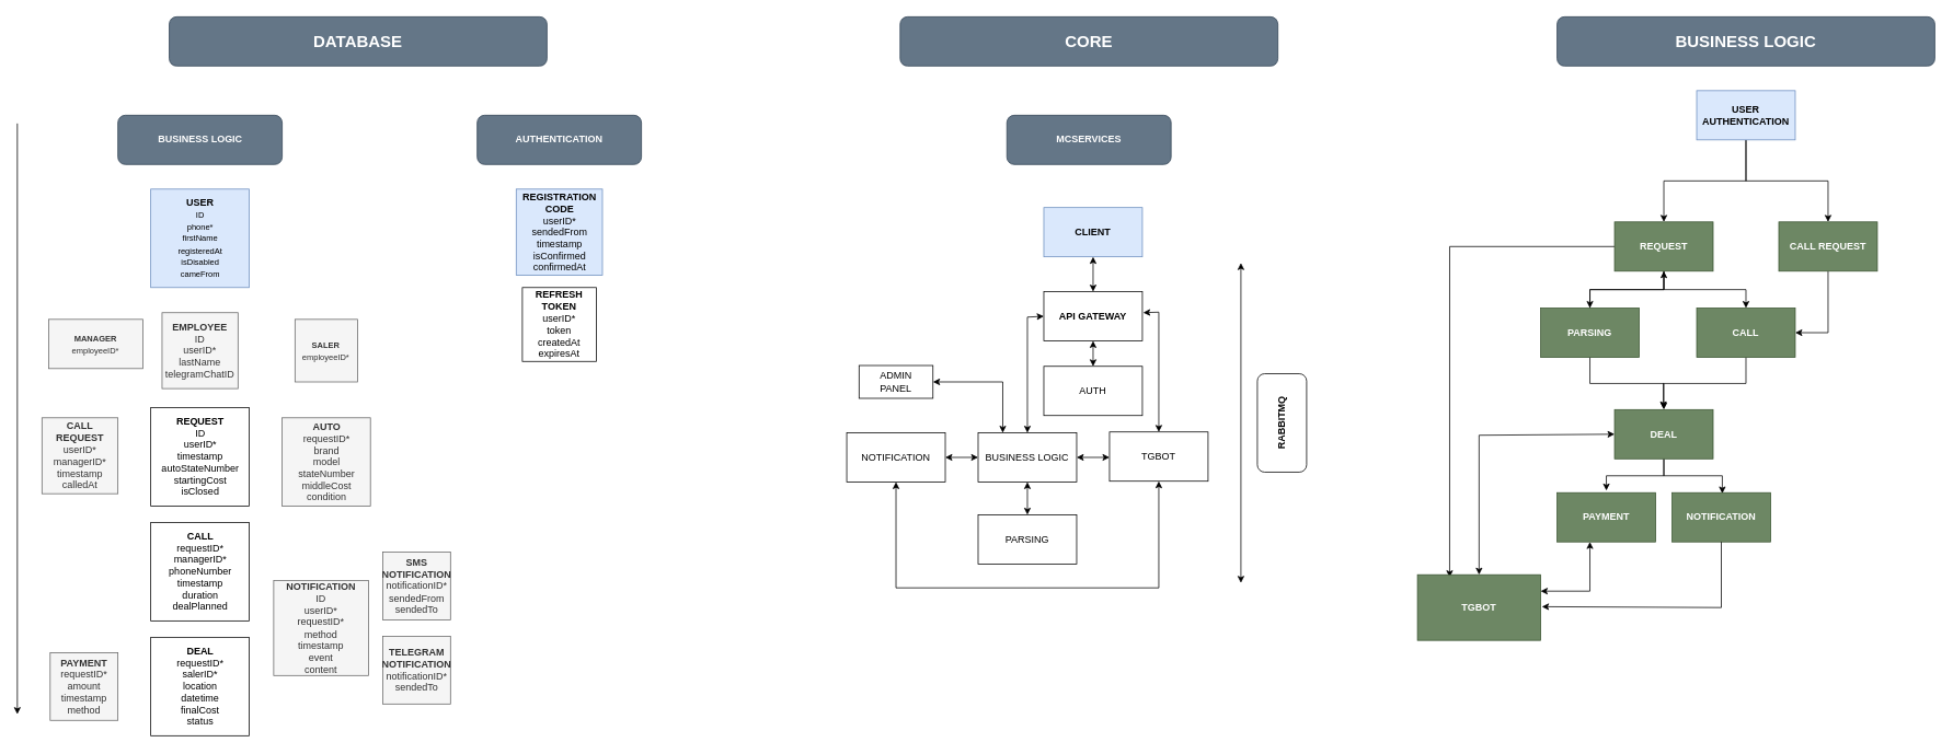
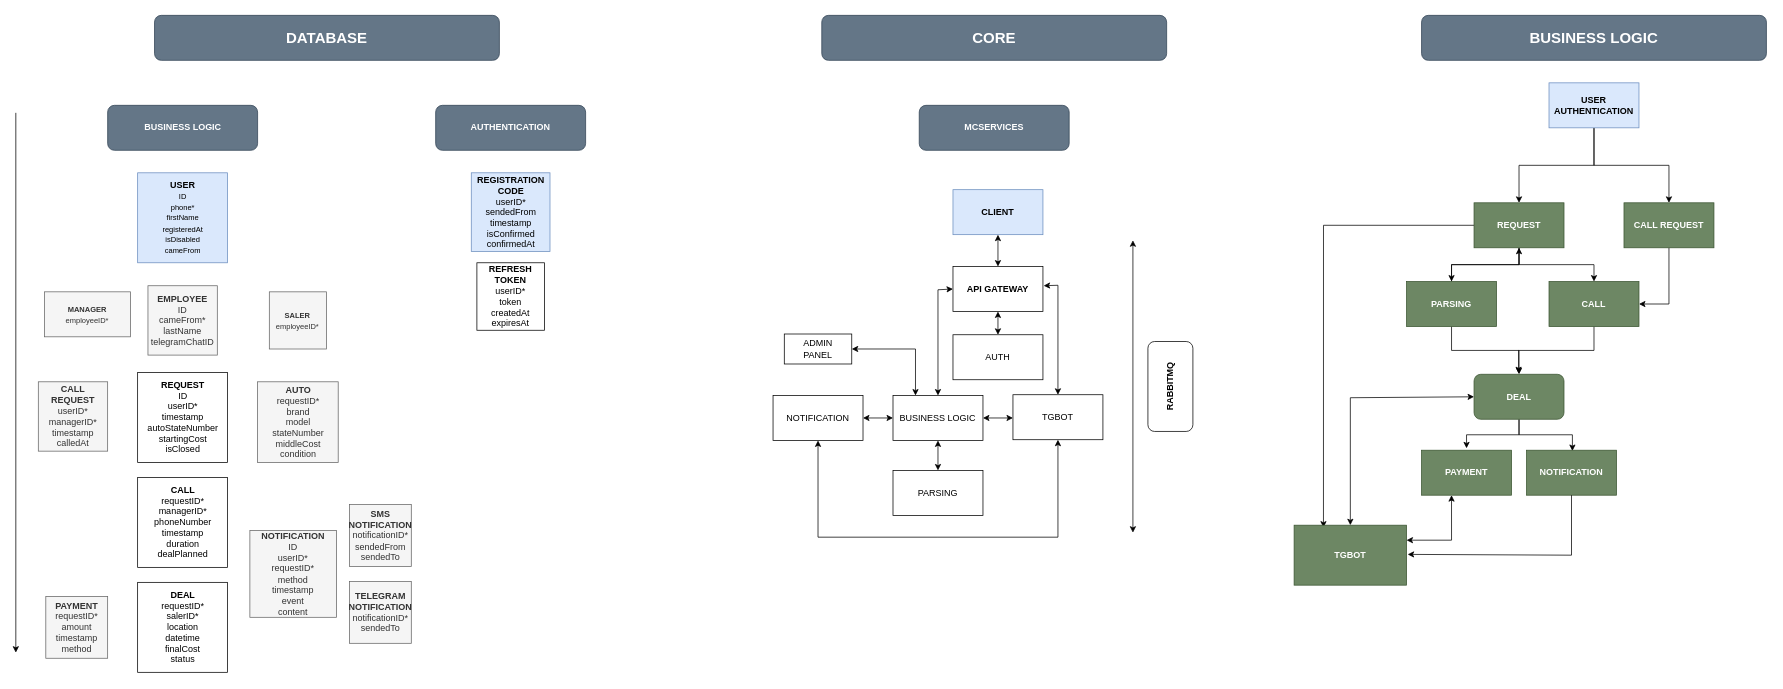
- <mxCell id="65" value="&lt;b&gt;EMPLOYEE&lt;/b&gt;&lt;br&gt;ID&lt;br&gt;userID*&lt;br&gt;lastName&lt;br&gt;telegramChatID" style="whiteSpace=wrap;html=1;aspect=fixed;fillColor=#f5f5f5;fontColor=#333333;strokeColor=#666666;" parent="1" vertex="1"><mxGeometry x="196.25" y="380.63" width="92.5" height="92.5" as="geometry" /></mxCell>
+ <mxCell id="65" value="&lt;b&gt;EMPLOYEE&lt;/b&gt;&lt;br&gt;ID&lt;br&gt;cameFrom*&lt;br&gt;lastName&lt;br&gt;telegramChatID" style="whiteSpace=wrap;html=1;aspect=fixed;fillColor=#f5f5f5;fontColor=#333333;strokeColor=#666666;" parent="1" vertex="1"><mxGeometry x="196.25" y="380.63" width="92.5" height="92.5" as="geometry" /></mxCell>
- <mxCell id="54" value="DEAL" style="rounded=0;whiteSpace=wrap;html=1;fillColor=#6d8764;fontColor=#ffffff;strokeColor=#3A5431;fontStyle=1" parent="1" vertex="1"><mxGeometry x="1965" y="498.75" width="120" height="60" as="geometry" /></mxCell>
+ <mxCell id="54" value="DEAL" style="whiteSpace=wrap;html=1;fillColor=#6d8764;fontColor=#ffffff;strokeColor=#3A5431;fontStyle=1;rounded=1;" parent="1" vertex="1"><mxGeometry x="1965" y="498.75" width="120" height="60" as="geometry" /></mxCell>
